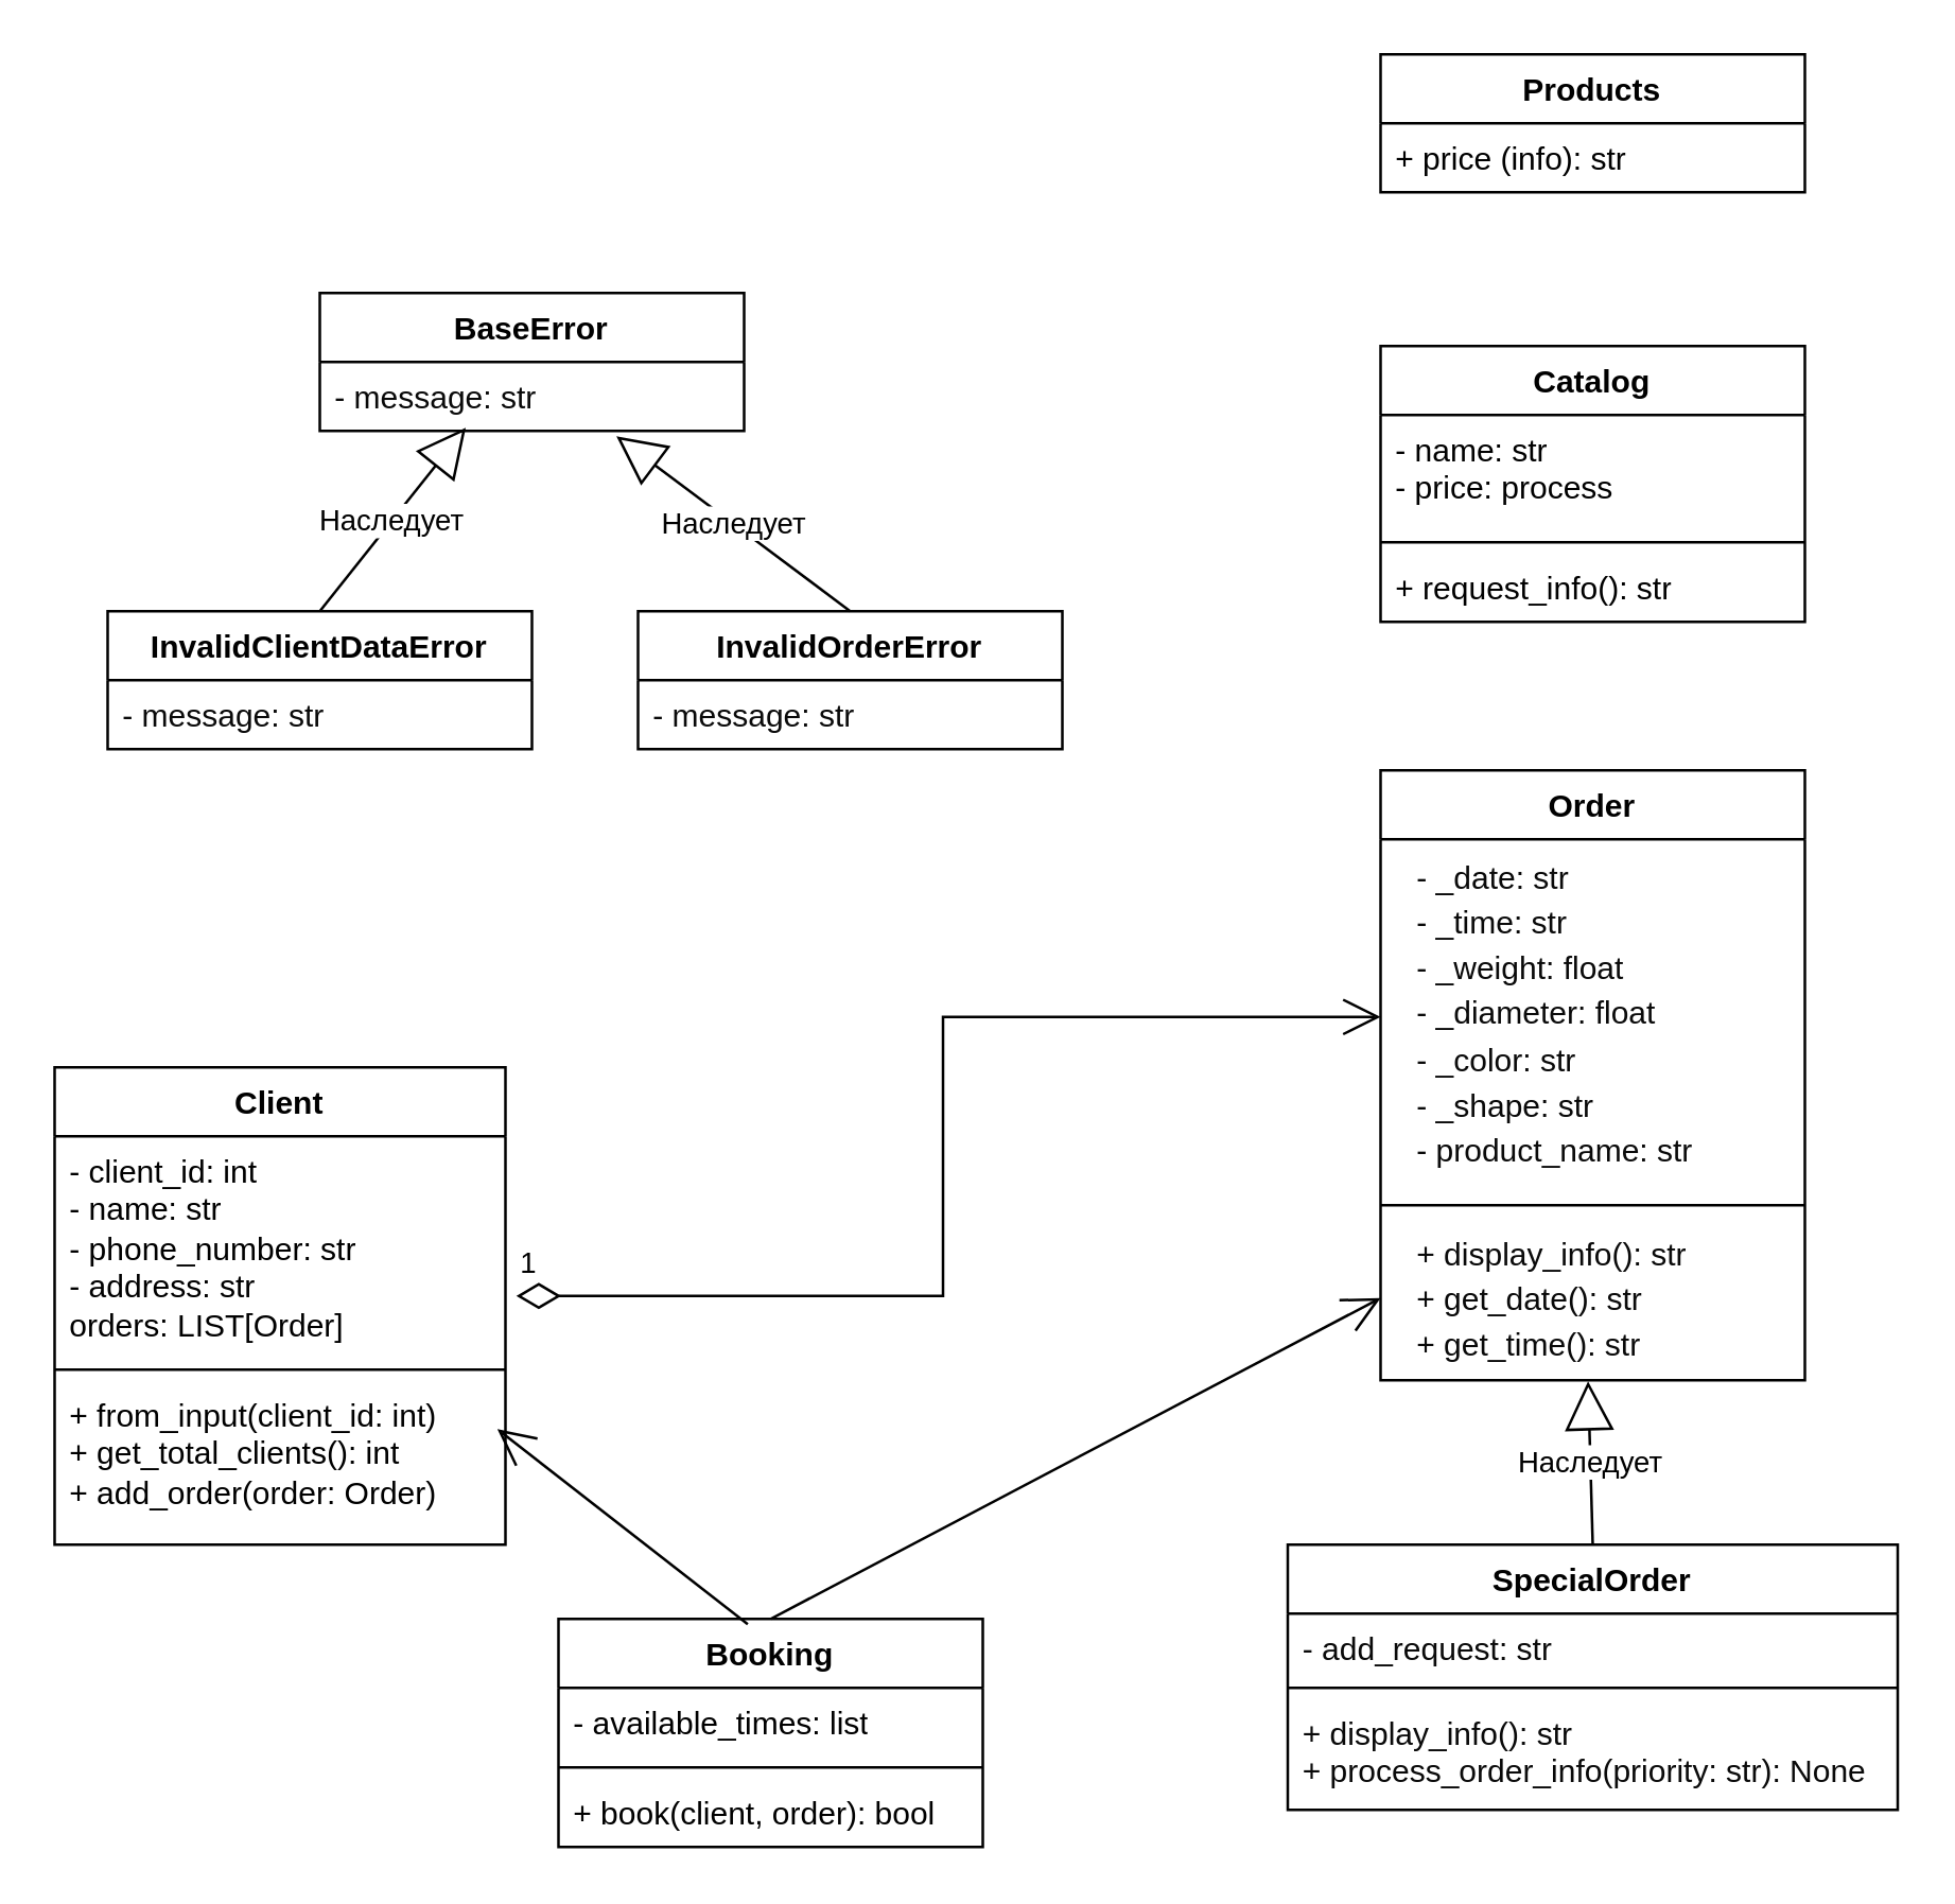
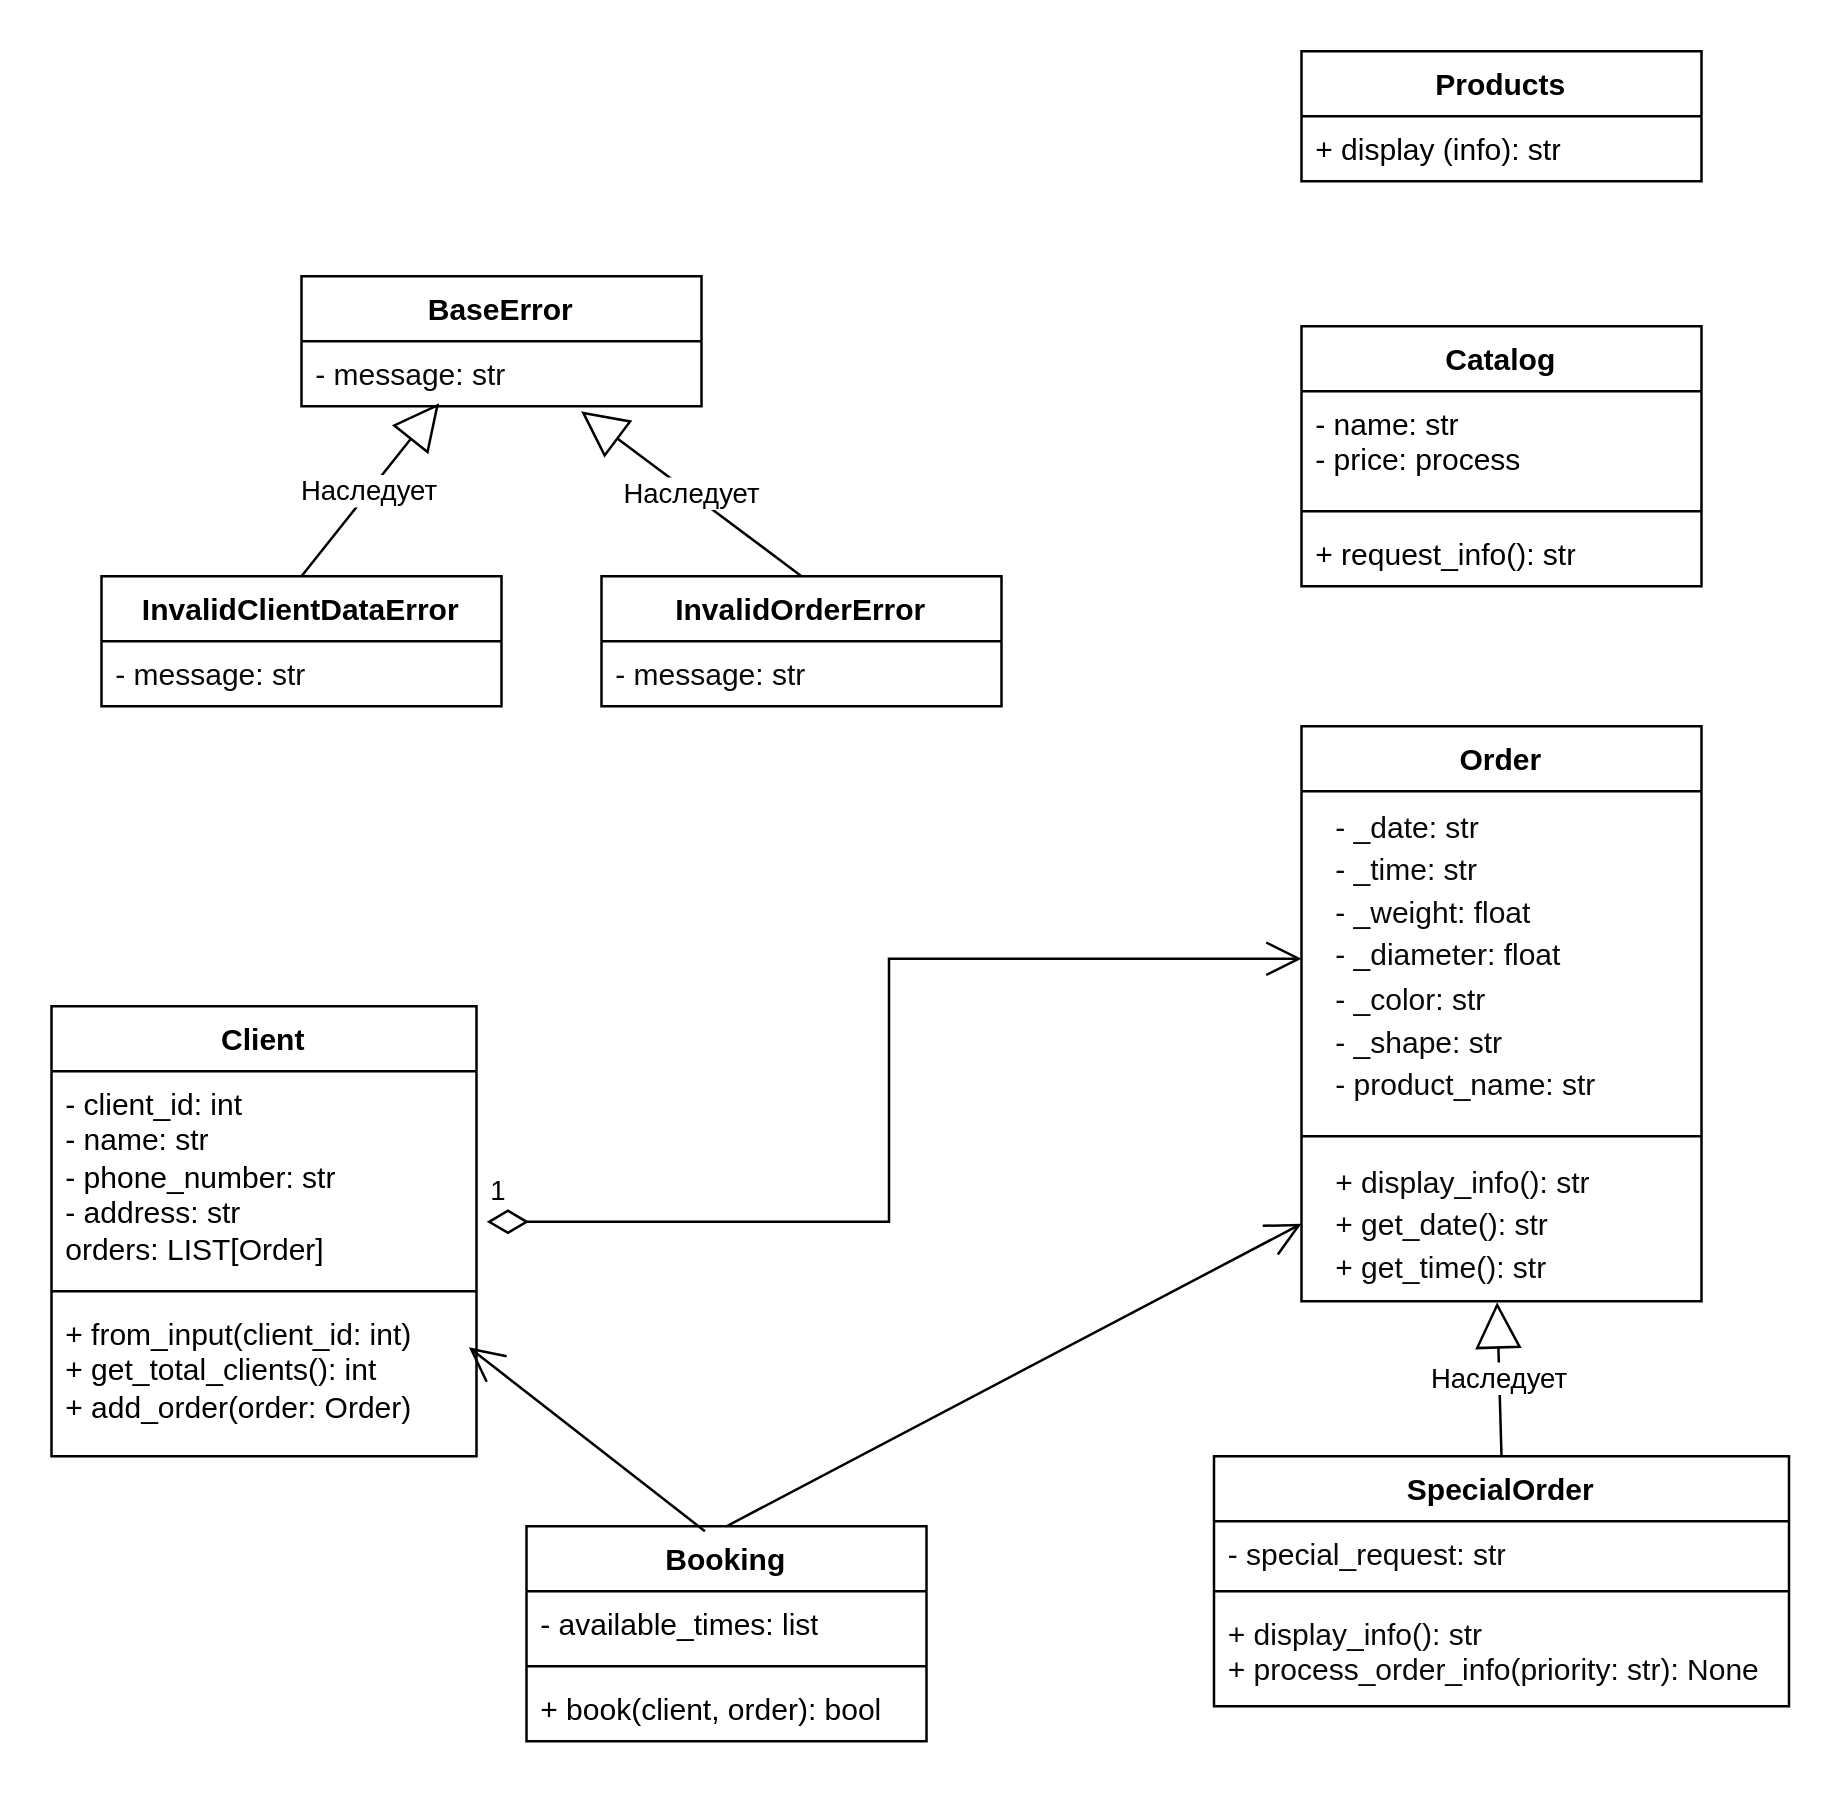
- <mxCell id="3" value="+ price (info): str" style="text;strokeColor=none;fillColor=none;align=left;verticalAlign=top;spacingLeft=4;spacingRight=4;overflow=hidden;rotatable=0;points=[[0,0.5],[1,0.5]];portConstraint=eastwest;whiteSpace=wrap;html=1;" vertex="1" parent="2"><mxGeometry y="26" width="160" height="26" as="geometry" /></mxCell>
+ <mxCell id="3" value="+ display (info): str" style="text;strokeColor=none;fillColor=none;align=left;verticalAlign=top;spacingLeft=4;spacingRight=4;overflow=hidden;rotatable=0;points=[[0,0.5],[1,0.5]];portConstraint=eastwest;whiteSpace=wrap;html=1;" vertex="1" parent="2"><mxGeometry y="26" width="160" height="26" as="geometry" /></mxCell>
- <mxCell id="23" value="&lt;font style=&quot;color: rgb(10, 10, 10); background-color: light-dark(#ffffff, var(--ge-dark-color, #121212));&quot;&gt;-&amp;nbsp;&lt;/font&gt;&lt;span style=&quot;background-color: light-dark(#ffffff, var(--ge-dark-color, #121212)); color: light-dark(rgb(10, 10, 10), rgb(229, 229, 229)); font-family: var(--font-berkeley-mono),ui-monospace,SFMono-Regular,monospace;&quot;&gt;add_request: str&lt;/span&gt;" style="text;strokeColor=none;fillColor=none;align=left;verticalAlign=top;spacingLeft=4;spacingRight=4;overflow=hidden;rotatable=0;points=[[0,0.5],[1,0.5]];portConstraint=eastwest;whiteSpace=wrap;html=1;" vertex="1" parent="22"><mxGeometry y="26" width="230" height="24" as="geometry" /></mxCell>
+ <mxCell id="23" value="&lt;font style=&quot;color: rgb(10, 10, 10); background-color: light-dark(#ffffff, var(--ge-dark-color, #121212));&quot;&gt;-&amp;nbsp;&lt;/font&gt;&lt;span style=&quot;background-color: light-dark(#ffffff, var(--ge-dark-color, #121212)); color: light-dark(rgb(10, 10, 10), rgb(229, 229, 229)); font-family: var(--font-berkeley-mono),ui-monospace,SFMono-Regular,monospace;&quot;&gt;special_request: str&lt;/span&gt;" style="text;strokeColor=none;fillColor=none;align=left;verticalAlign=top;spacingLeft=4;spacingRight=4;overflow=hidden;rotatable=0;points=[[0,0.5],[1,0.5]];portConstraint=eastwest;whiteSpace=wrap;html=1;" vertex="1" parent="22"><mxGeometry y="26" width="230" height="24" as="geometry" /></mxCell>
